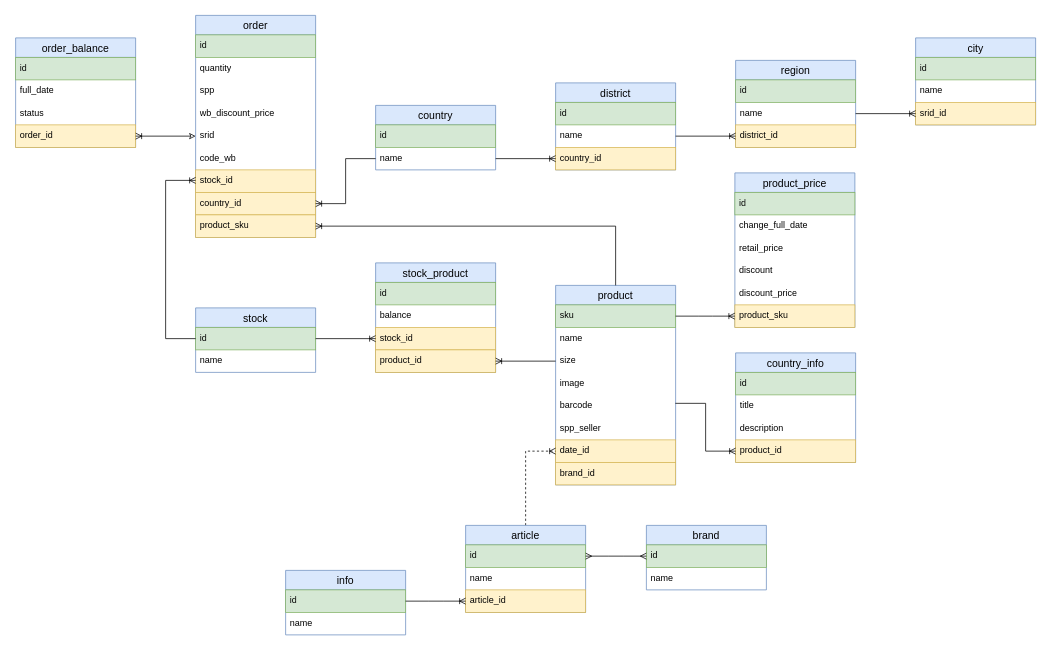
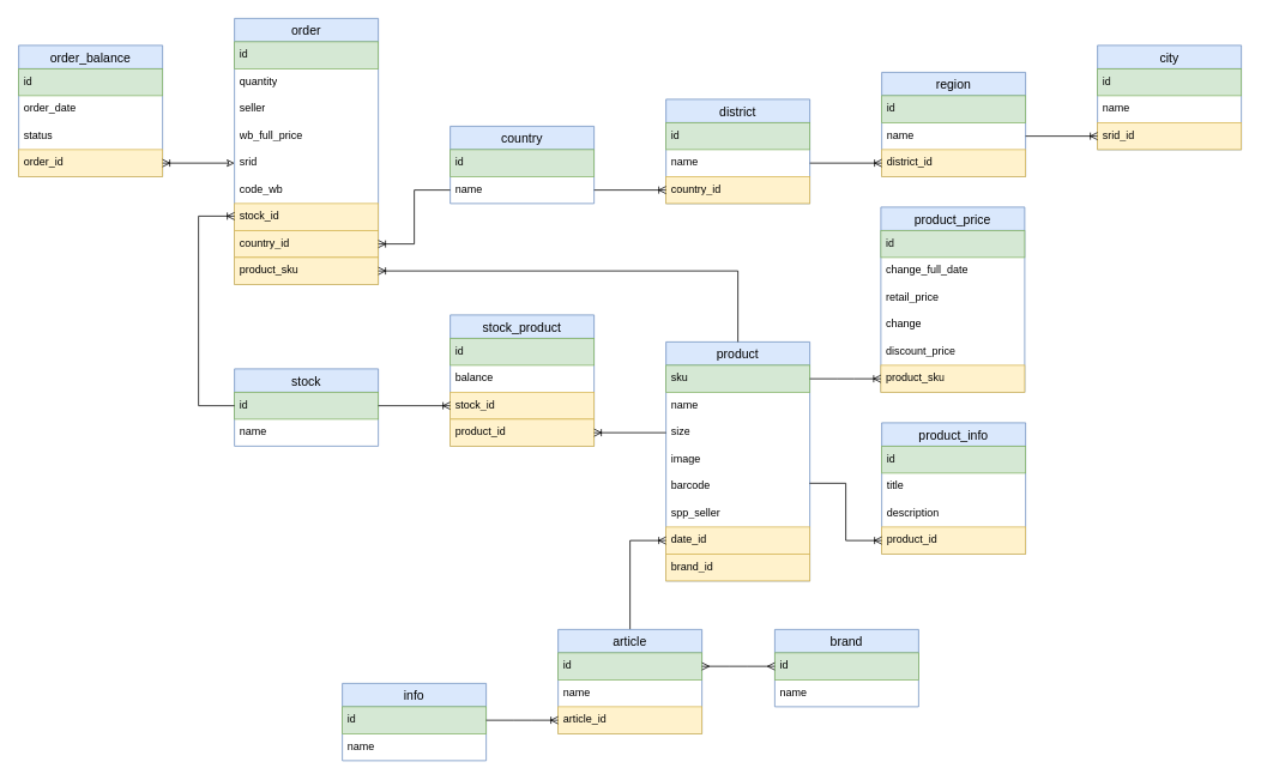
- <mxCell id="57" value="full_date" style="text;spacingLeft=4;spacingRight=4;overflow=hidden;rotatable=0;points=[[0,0.5],[1,0.5]];portConstraint=eastwest;fontSize=12;whiteSpace=wrap;html=1;" parent="55" vertex="1"><mxGeometry y="56" width="160" height="30" as="geometry" /></mxCell>
+ <mxCell id="57" value="order_date" style="text;spacingLeft=4;spacingRight=4;overflow=hidden;rotatable=0;points=[[0,0.5],[1,0.5]];portConstraint=eastwest;fontSize=12;whiteSpace=wrap;html=1;" parent="55" vertex="1"><mxGeometry y="56" width="160" height="30" as="geometry" /></mxCell>
- <mxCell id="30" value="spp" style="text;strokeColor=none;fillColor=none;spacingLeft=4;spacingRight=4;overflow=hidden;rotatable=0;points=[[0,0.5],[1,0.5]];portConstraint=eastwest;fontSize=12;whiteSpace=wrap;html=1;" parent="27" vertex="1"><mxGeometry y="86" width="160" height="30" as="geometry" /></mxCell>
+ <mxCell id="30" value="seller" style="text;strokeColor=none;fillColor=none;spacingLeft=4;spacingRight=4;overflow=hidden;rotatable=0;points=[[0,0.5],[1,0.5]];portConstraint=eastwest;fontSize=12;whiteSpace=wrap;html=1;" parent="27" vertex="1"><mxGeometry y="86" width="160" height="30" as="geometry" /></mxCell>
- <mxCell id="31" value="wb_discount_price" style="text;strokeColor=none;fillColor=none;spacingLeft=4;spacingRight=4;overflow=hidden;rotatable=0;points=[[0,0.5],[1,0.5]];portConstraint=eastwest;fontSize=12;whiteSpace=wrap;html=1;" parent="27" vertex="1"><mxGeometry y="116" width="160" height="30" as="geometry" /></mxCell>
+ <mxCell id="31" value="wb_full_price" style="text;strokeColor=none;fillColor=none;spacingLeft=4;spacingRight=4;overflow=hidden;rotatable=0;points=[[0,0.5],[1,0.5]];portConstraint=eastwest;fontSize=12;whiteSpace=wrap;html=1;" parent="27" vertex="1"><mxGeometry y="116" width="160" height="30" as="geometry" /></mxCell>
- <mxCell id="52" value="discount" style="text;strokeColor=none;fillColor=none;spacingLeft=4;spacingRight=4;overflow=hidden;rotatable=0;points=[[0,0.5],[1,0.5]];portConstraint=eastwest;fontSize=12;whiteSpace=wrap;html=1;" parent="48" vertex="1"><mxGeometry y="116" width="160" height="30" as="geometry" /></mxCell>
+ <mxCell id="52" value="change" style="text;strokeColor=none;fillColor=none;spacingLeft=4;spacingRight=4;overflow=hidden;rotatable=0;points=[[0,0.5],[1,0.5]];portConstraint=eastwest;fontSize=12;whiteSpace=wrap;html=1;" parent="48" vertex="1"><mxGeometry y="116" width="160" height="30" as="geometry" /></mxCell>
- <mxCell id="19" value="country_info" style="swimlane;fontStyle=0;childLayout=stackLayout;horizontal=1;startSize=26;horizontalStack=0;resizeParent=1;resizeParentMax=0;resizeLast=0;collapsible=1;marginBottom=0;align=center;fontSize=14;fillColor=#dae8fc;strokeColor=#6c8ebf;" parent="1" vertex="1"><mxGeometry x="980" y="470" width="160" height="146" as="geometry" /></mxCell>
+ <mxCell id="19" value="product_info" style="swimlane;fontStyle=0;childLayout=stackLayout;horizontal=1;startSize=26;horizontalStack=0;resizeParent=1;resizeParentMax=0;resizeLast=0;collapsible=1;marginBottom=0;align=center;fontSize=14;fillColor=#dae8fc;strokeColor=#6c8ebf;" parent="1" vertex="1"><mxGeometry x="980" y="470" width="160" height="146" as="geometry" /></mxCell>
- <mxCell id="11" style="edgeStyle=orthogonalEdgeStyle;rounded=0;orthogonalLoop=1;jettySize=auto;html=1;entryX=0;entryY=0.5;entryDx=0;entryDy=0;endArrow=ERoneToMany;endFill=0;dashed=1;" parent="1" source="12" target="9" edge="1"><mxGeometry relative="1" as="geometry" /></mxCell>
+ <mxCell id="11" style="edgeStyle=orthogonalEdgeStyle;rounded=0;orthogonalLoop=1;jettySize=auto;html=1;entryX=0;entryY=0.5;entryDx=0;entryDy=0;endArrow=ERoneToMany;endFill=0;" parent="1" source="12" target="9" edge="1"><mxGeometry relative="1" as="geometry" /></mxCell>
